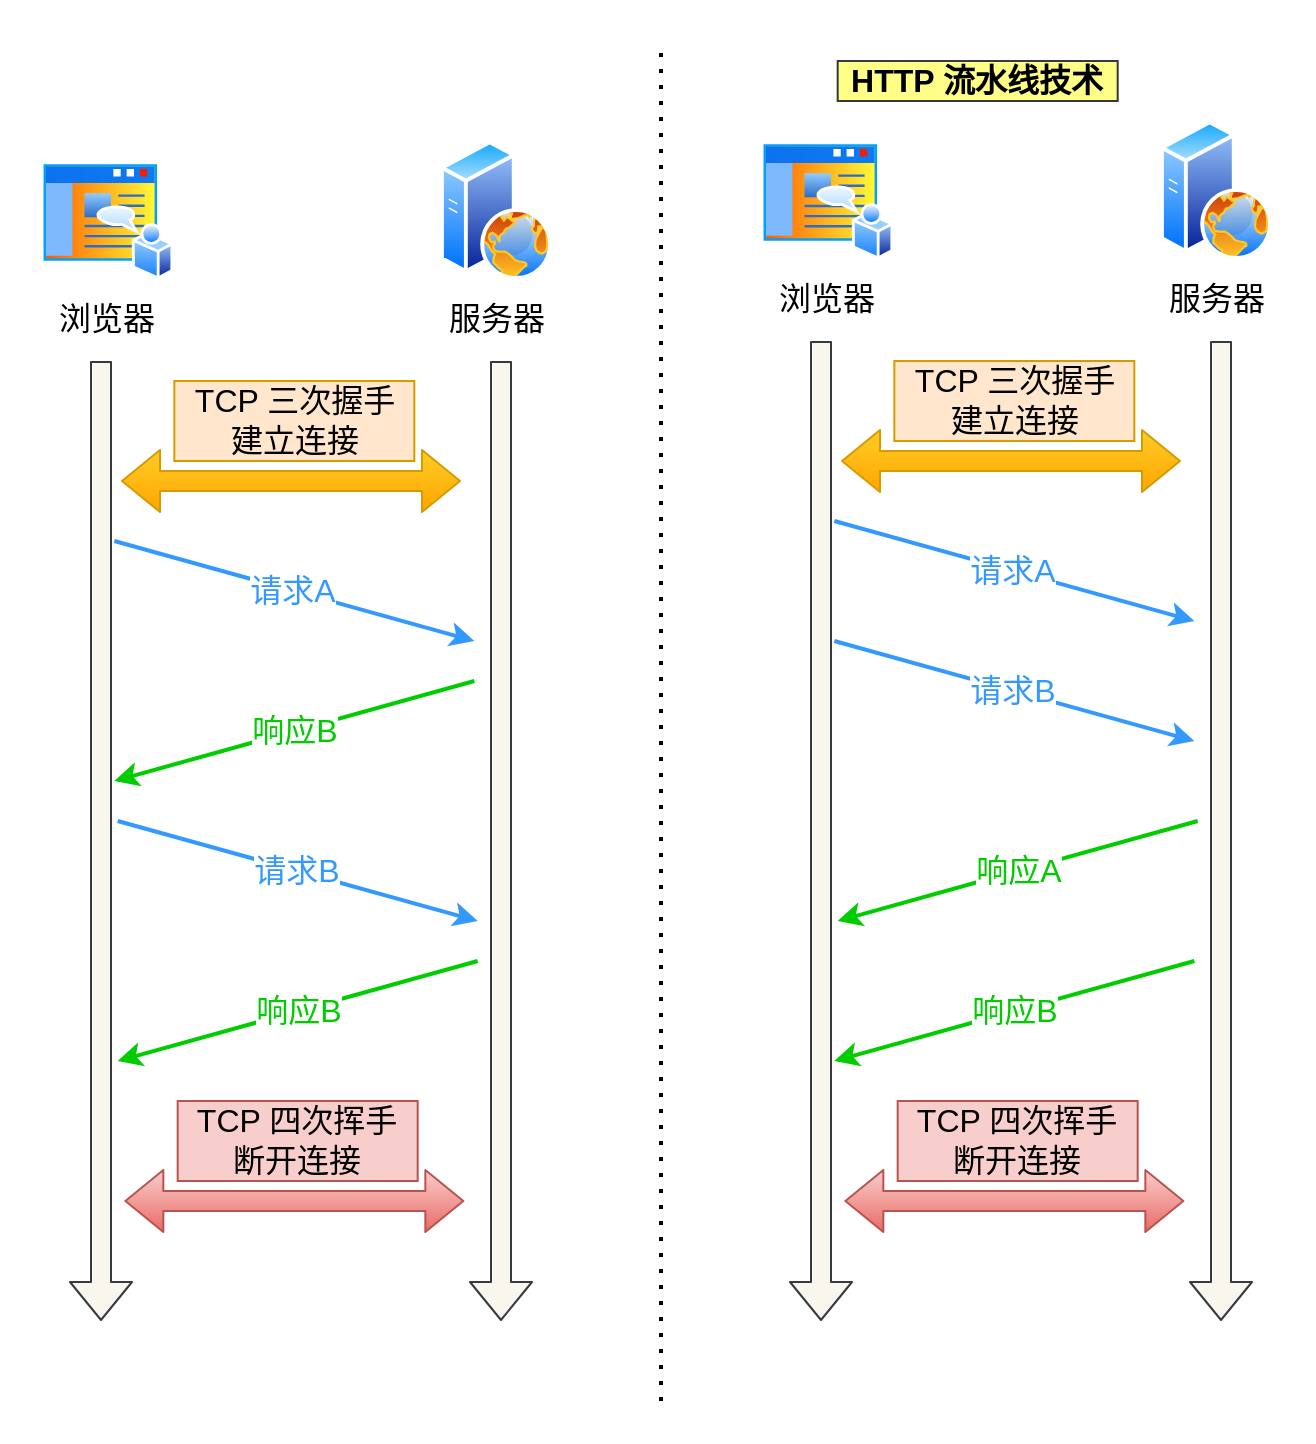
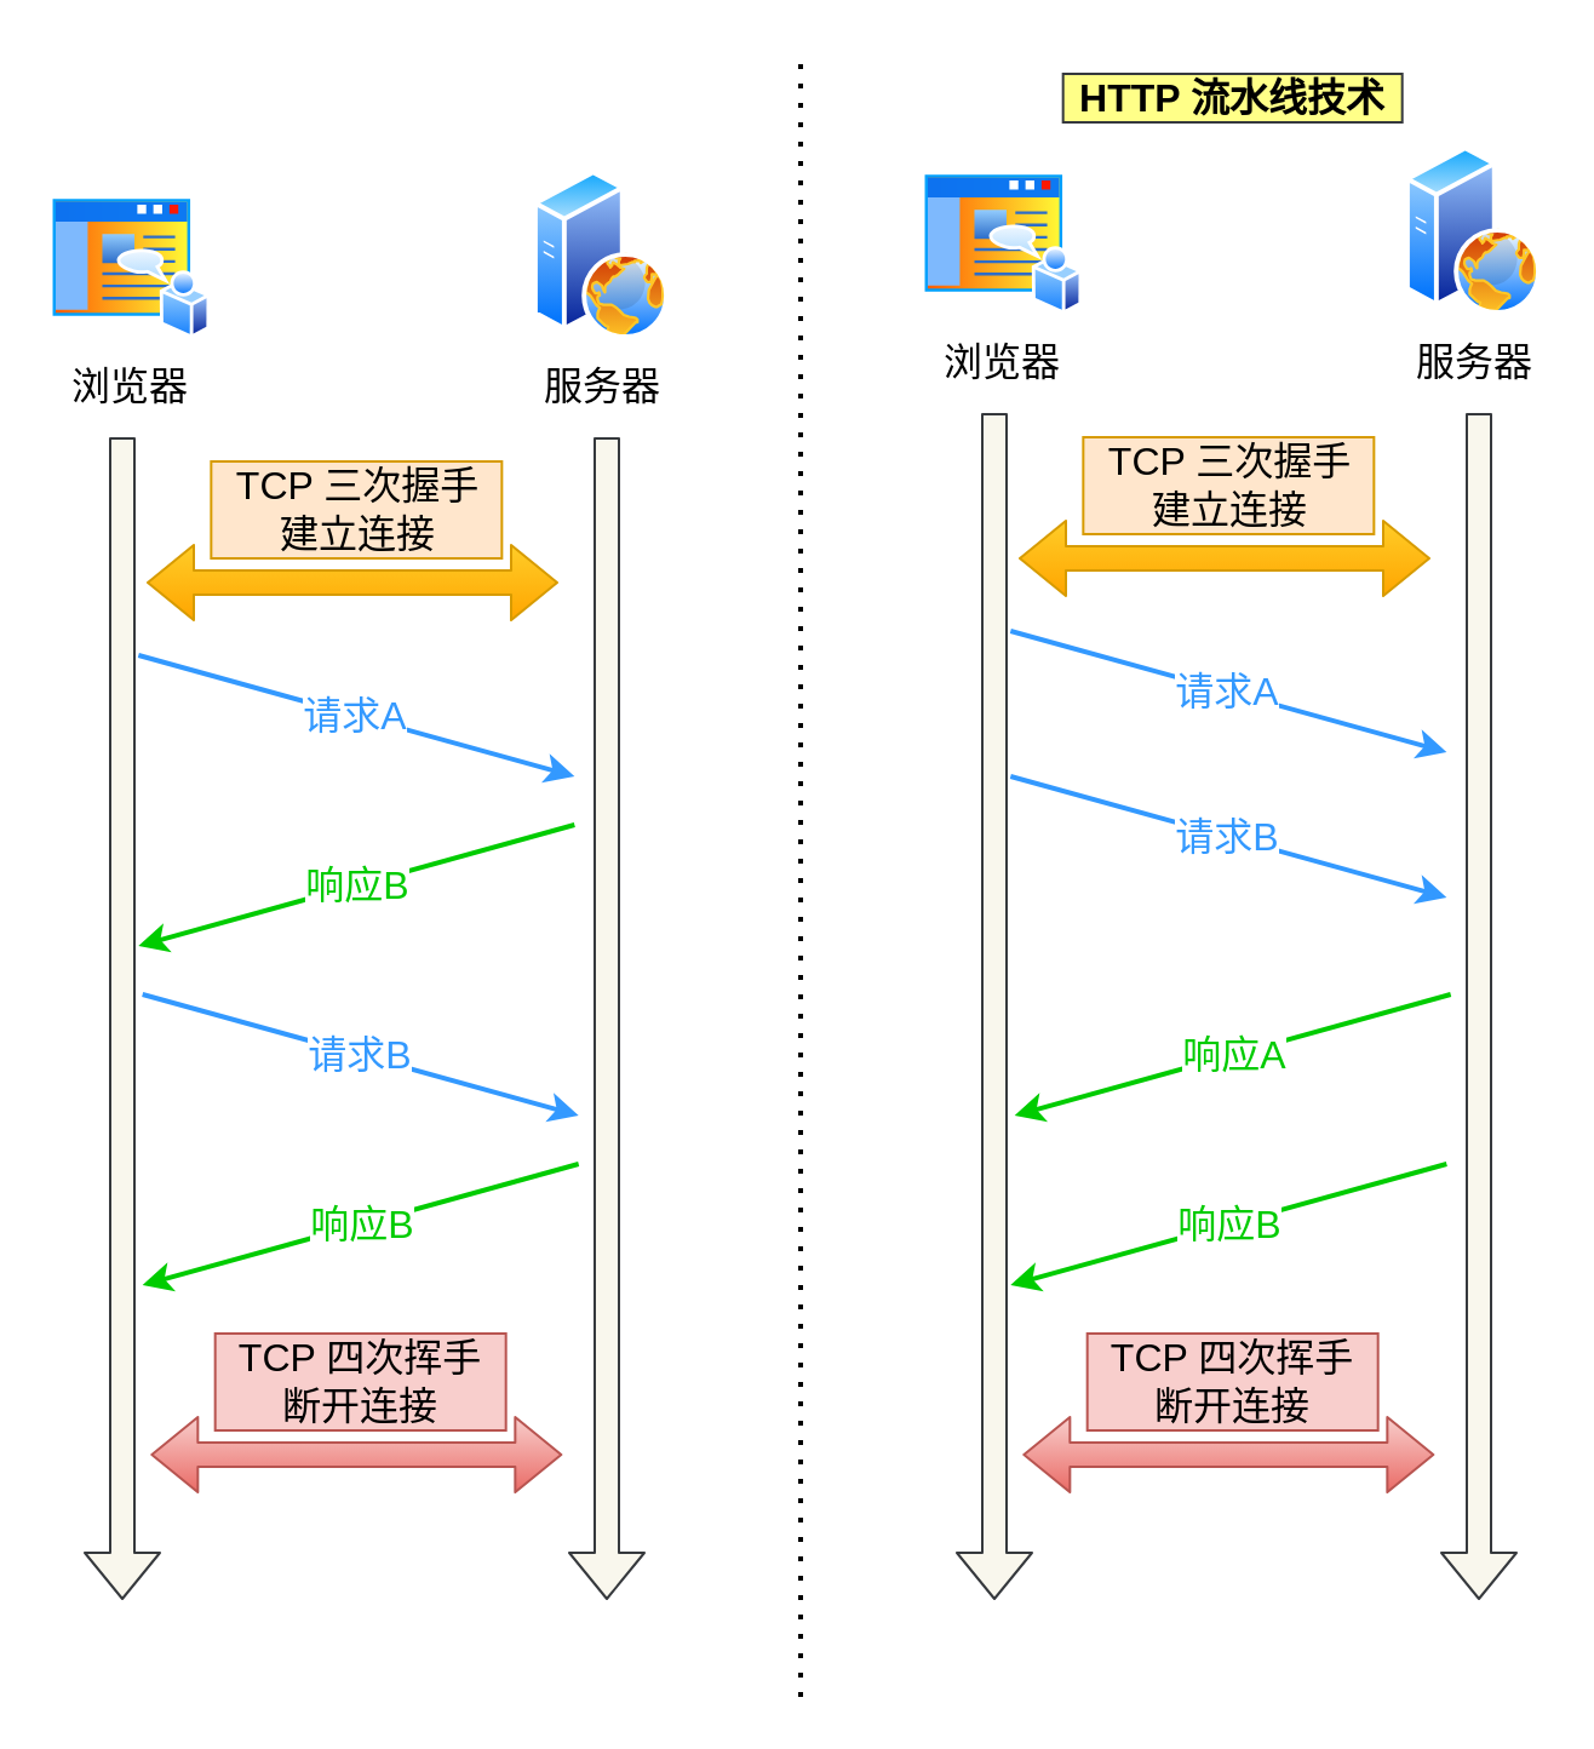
- <mxCell id="27" value="HTTP 流水线技术" style="text;html=1;align=center;verticalAlign=middle;resizable=0;points=[];autosize=1;strokeColor=#36393d;fontSize=16;fontStyle=1;fillColor=#ffff88;" vertex="1" parent="1"><mxGeometry x="418.34" y="30" width="140" height="20" as="geometry" /></mxCell>
+ <mxCell id="27" value="HTTP 流水线技术" style="text;html=1;align=center;verticalAlign=middle;resizable=0;points=[];autosize=1;strokeColor=#36393d;fontSize=16;fontStyle=1;fillColor=#ffff88;" vertex="1" parent="1"><mxGeometry x="438.34" y="30" width="140" height="20" as="geometry" /></mxCell>
